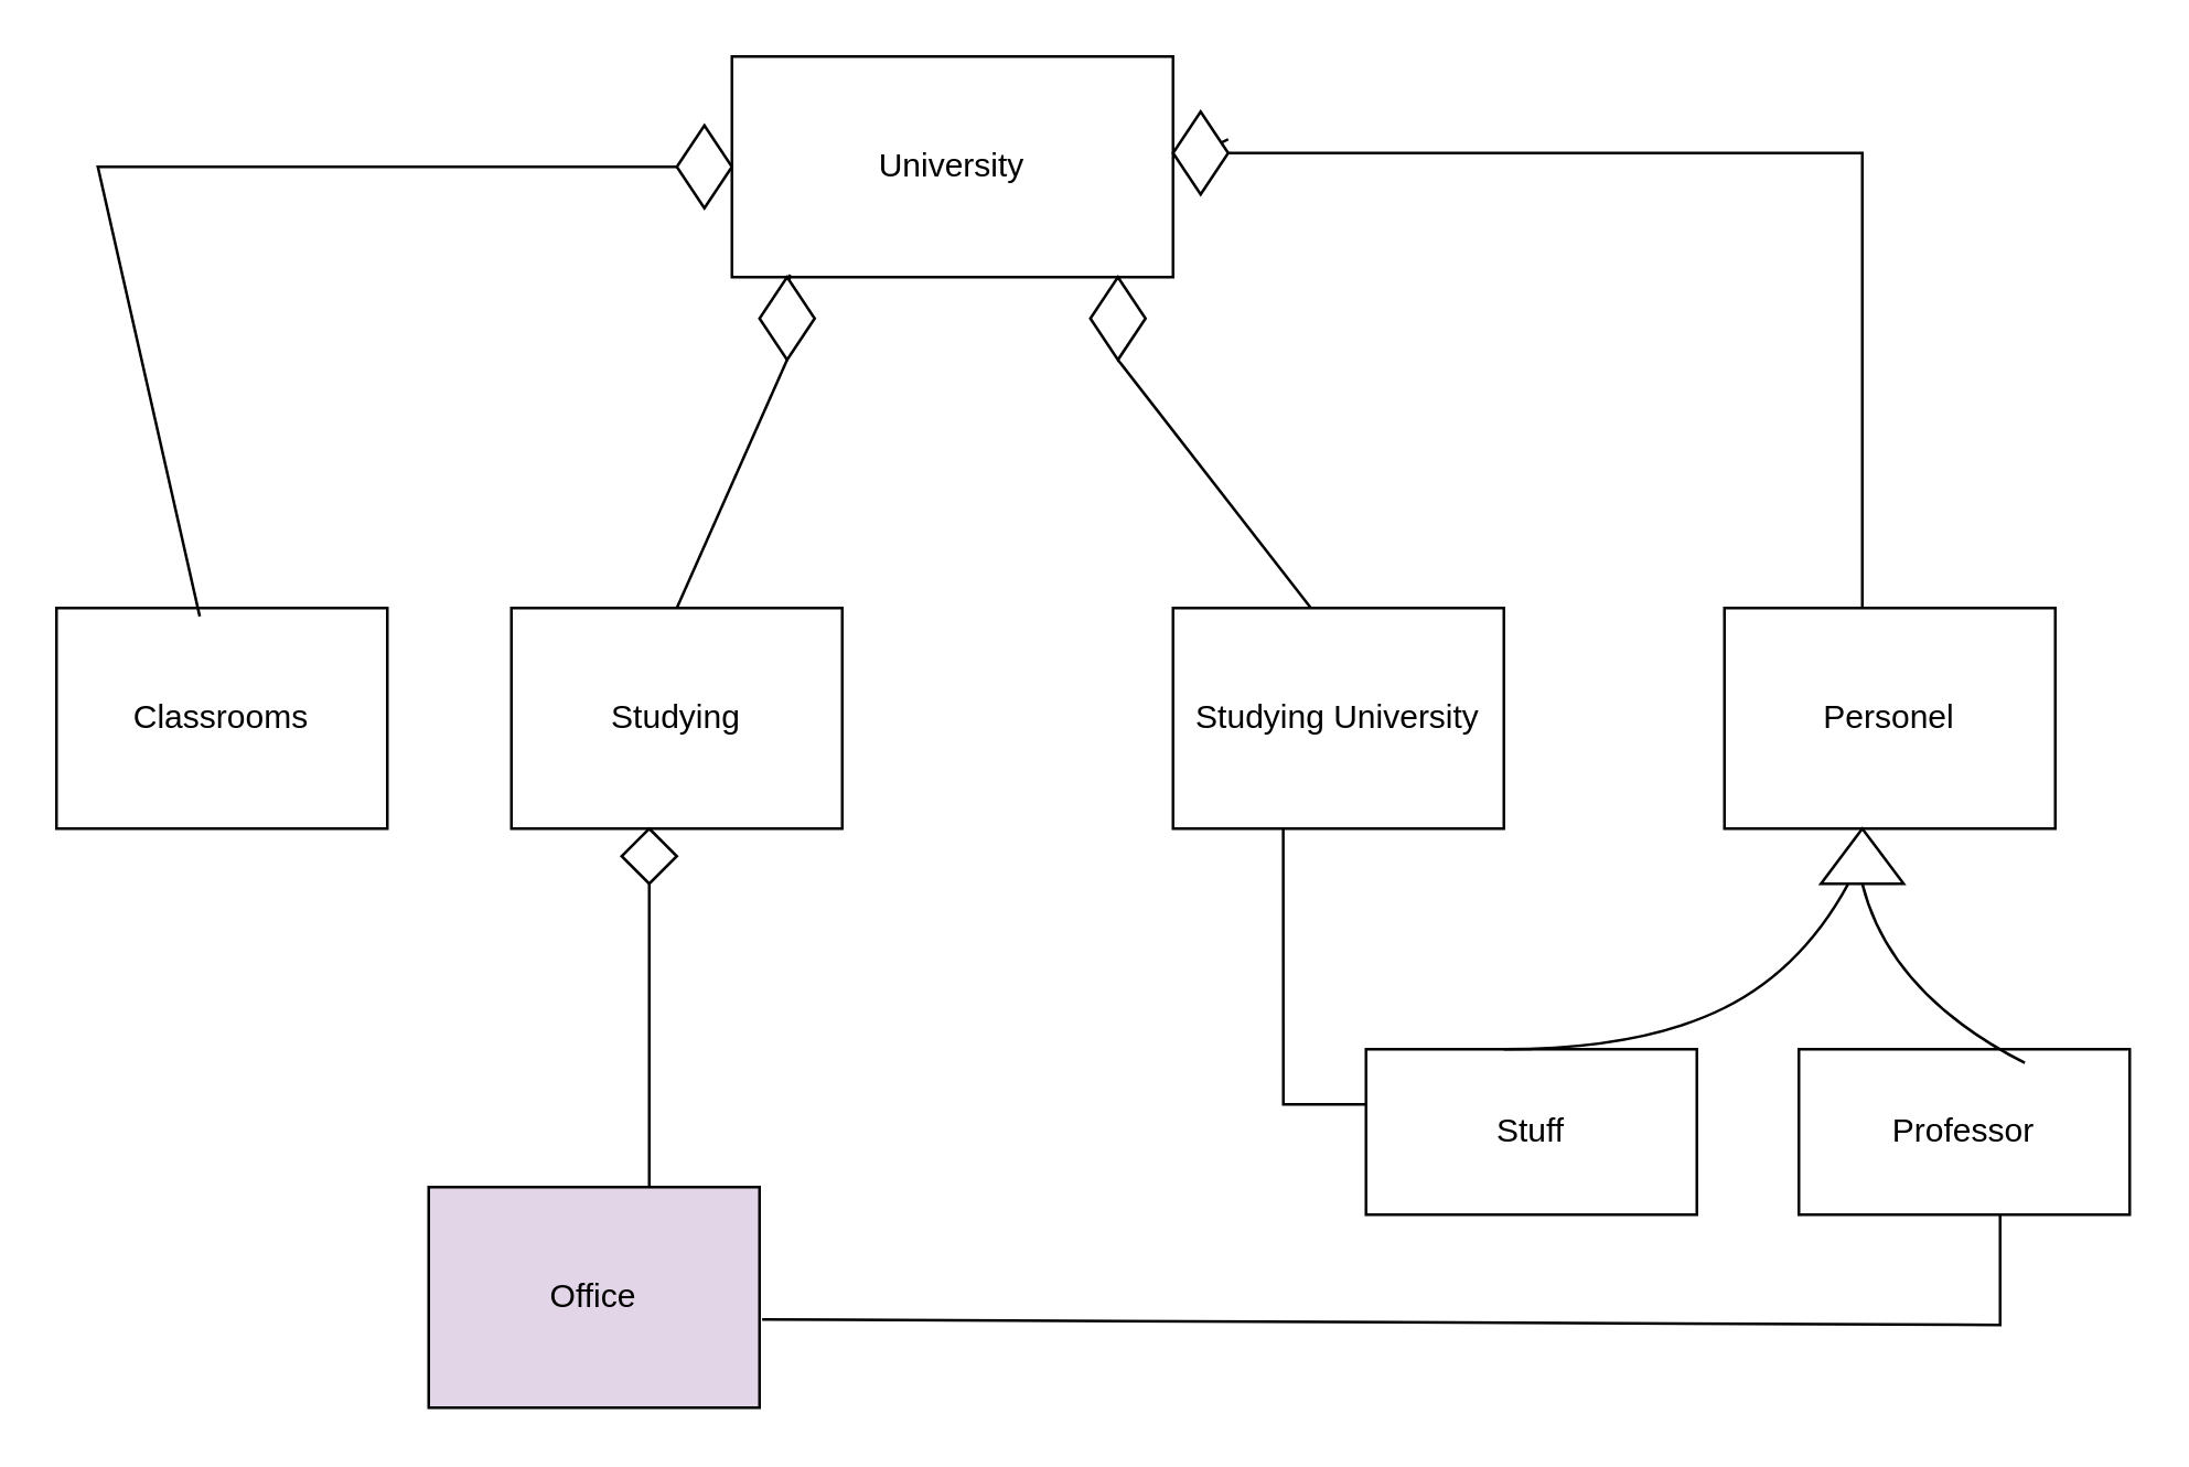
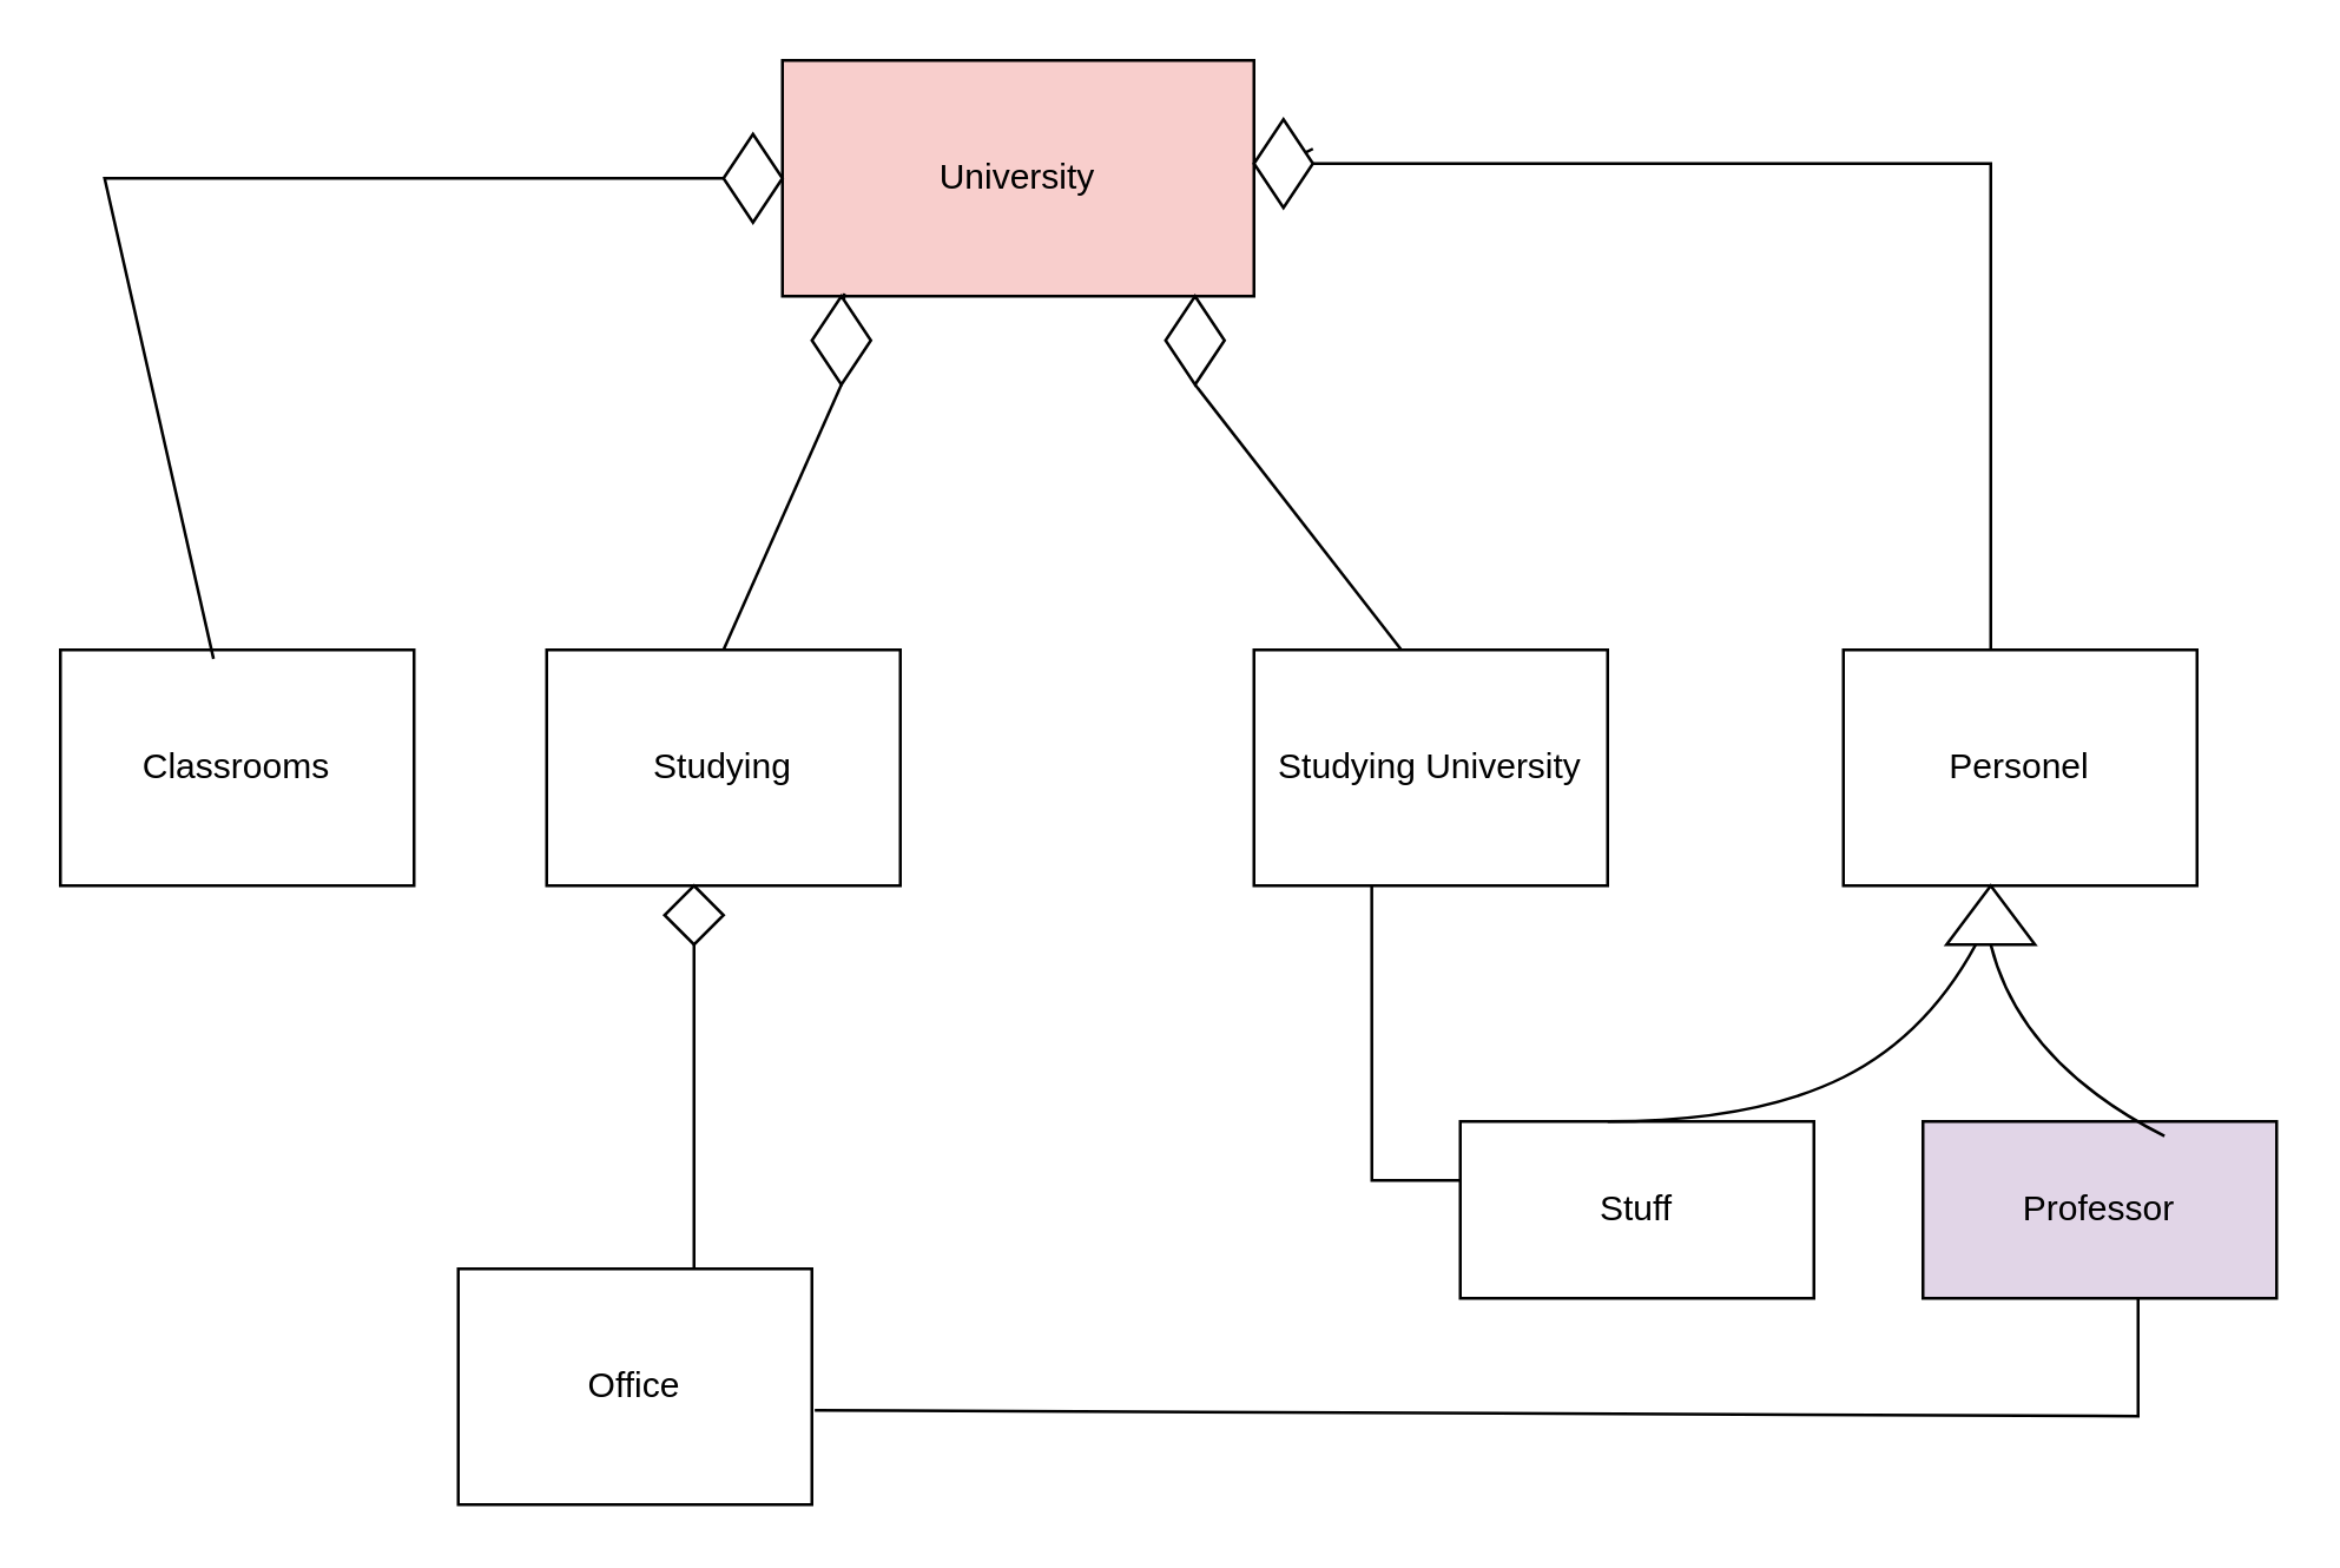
- <mxCell id="2" value="University" style="rounded=0;whiteSpace=wrap;html=1;" vertex="1" parent="1"><mxGeometry x="265" width="160" height="80" as="geometry" y="20" /></mxCell>
+ <mxCell id="2" value="University" style="rounded=0;whiteSpace=wrap;html=1;fillColor=#f8cecc;" vertex="1" parent="1"><mxGeometry x="265" width="160" height="80" as="geometry" y="20" /></mxCell>
- <mxCell id="8" value="Professor" style="rounded=0;whiteSpace=wrap;html=1;" vertex="1" parent="1"><mxGeometry x="652" y="380" width="120" height="60" as="geometry" /></mxCell>
+ <mxCell id="8" value="Professor" style="rounded=0;whiteSpace=wrap;html=1;fillColor=#e1d5e7;" vertex="1" parent="1"><mxGeometry x="652" y="380" width="120" height="60" as="geometry" /></mxCell>
- <mxCell id="6" value="Office" style="rounded=0;whiteSpace=wrap;html=1;fillColor=#e1d5e7;" vertex="1" parent="1"><mxGeometry x="155" y="430" width="120" height="80" as="geometry" /></mxCell>
+ <mxCell id="6" value="Office" style="rounded=0;whiteSpace=wrap;html=1;" vertex="1" parent="1"><mxGeometry x="155" y="430" width="120" height="80" as="geometry" /></mxCell>
